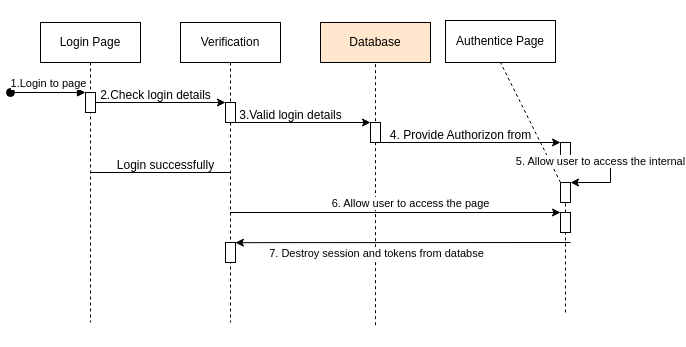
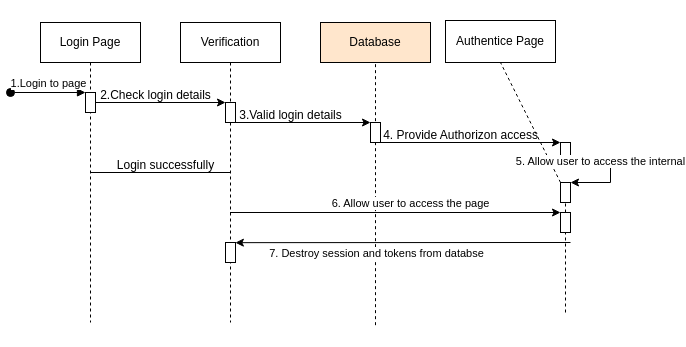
- <mxCell id="19" value="4. Provide Authorizon from" style="text;html=1;align=center;verticalAlign=middle;resizable=0;points=[];autosize=1;strokeColor=none;fillColor=none;" vertex="1" parent="1"><mxGeometry x="350" y="120" width="180" height="30" as="geometry" /></mxCell>
+ <mxCell id="19" value="4. Provide Authorizon access" style="text;html=1;align=center;verticalAlign=middle;resizable=0;points=[];autosize=1;strokeColor=none;fillColor=none;" vertex="1" parent="1"><mxGeometry x="350" y="120" width="180" height="30" as="geometry" /></mxCell>
